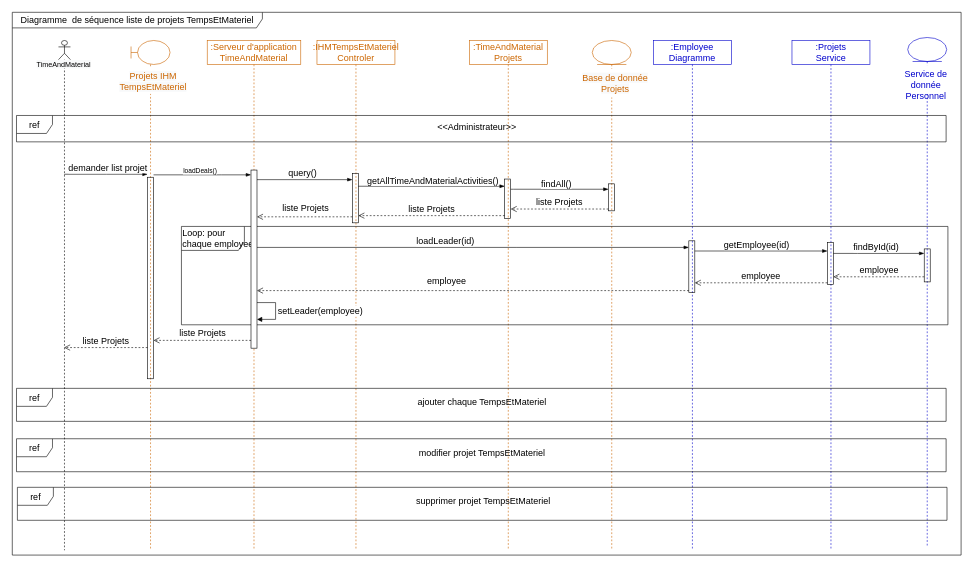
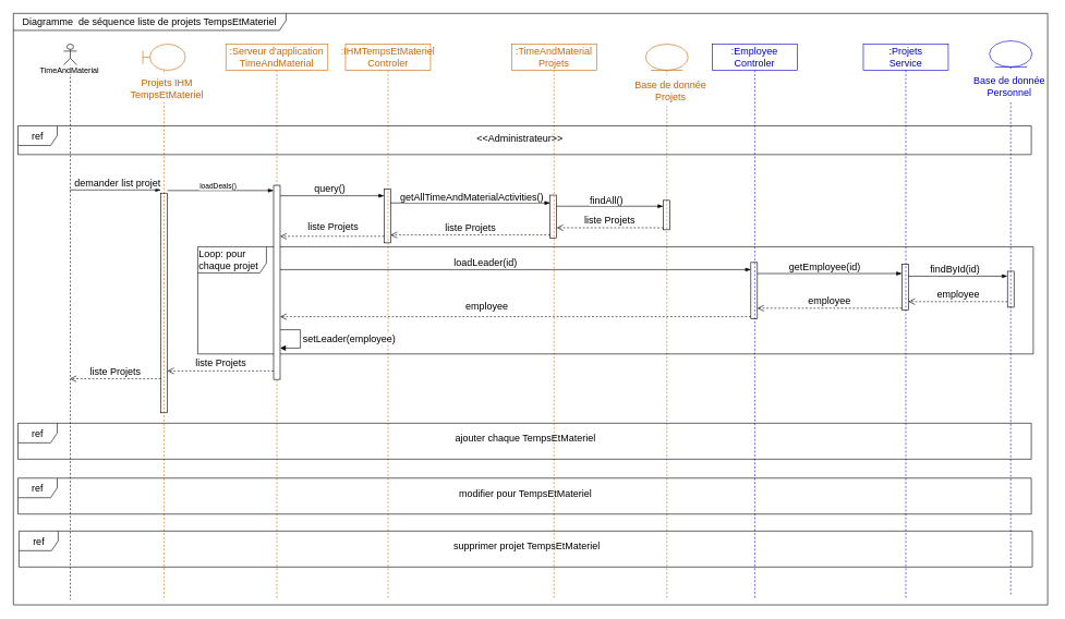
- <mxCell id="14" value=":Employee&lt;br&gt;Diagramme" style="shape=umlLifeline;perimeter=lifelinePerimeter;whiteSpace=wrap;html=1;container=1;collapsible=0;recursiveResize=0;outlineConnect=0;rounded=0;shadow=0;glass=0;sketch=0;fillColor=none;fontSize=15;strokeColor=#0000CC;fontColor=#0000CC;" parent="1" vertex="1"><mxGeometry x="1089" y="67" width="130" height="850" as="geometry" /></mxCell>
+ <mxCell id="14" value=":Employee&lt;br&gt;Controler" style="shape=umlLifeline;perimeter=lifelinePerimeter;whiteSpace=wrap;html=1;container=1;collapsible=0;recursiveResize=0;outlineConnect=0;rounded=0;shadow=0;glass=0;sketch=0;fillColor=none;fontSize=15;strokeColor=#0000CC;fontColor=#0000CC;" parent="1" vertex="1"><mxGeometry x="1089" y="67" width="130" height="850" as="geometry" /></mxCell>
- <mxCell id="17" value="Service de donnée&lt;br&gt;Personnel" style="text;whiteSpace=wrap;html=1;fontSize=15;align=center;fillColor=default;fontColor=#0000CC;" parent="16" vertex="1"><mxGeometry x="-33" y="46" width="127" height="48" as="geometry" /></mxCell>
+ <mxCell id="17" value="Base de donnée&lt;br&gt;Personnel" style="text;whiteSpace=wrap;html=1;fontSize=15;align=center;fillColor=default;fontColor=#0000CC;" parent="16" vertex="1"><mxGeometry x="-33" y="46" width="127" height="48" as="geometry" /></mxCell>
- <mxCell id="42" value="Loop: pour &lt;br&gt;chaque&amp;nbsp;&lt;span style=&quot;background-color: initial; text-align: center;&quot;&gt;employee&lt;/span&gt;" style="shape=umlFrame;whiteSpace=wrap;html=1;rounded=0;shadow=0;glass=0;sketch=0;fontSize=15;fillColor=none;width=105;height=40;align=left;" parent="1" vertex="1"><mxGeometry x="302" y="377" width="1278" height="164" as="geometry" /></mxCell>
+ <mxCell id="42" value="Loop: pour &lt;br&gt;chaque&amp;nbsp;&lt;span style=&quot;background-color: initial; text-align: center;&quot;&gt;projet&lt;/span&gt;" style="shape=umlFrame;whiteSpace=wrap;html=1;rounded=0;shadow=0;glass=0;sketch=0;fontSize=15;fillColor=none;width=105;height=40;align=left;" parent="1" vertex="1"><mxGeometry x="302" y="377" width="1278" height="164" as="geometry" /></mxCell>
- <mxCell id="55" value="modifier projet TempsEtMateriel" style="text;html=1;strokeColor=none;fillColor=none;align=center;verticalAlign=middle;whiteSpace=wrap;rounded=0;labelBackgroundColor=none;fontSize=15;fontColor=#000000;" vertex="1" parent="1"><mxGeometry x="662" y="739" width="283" height="30" as="geometry" /></mxCell>
+ <mxCell id="55" value="modifier pour TempsEtMateriel" style="text;html=1;strokeColor=none;fillColor=none;align=center;verticalAlign=middle;whiteSpace=wrap;rounded=0;labelBackgroundColor=none;fontSize=15;fontColor=#000000;" vertex="1" parent="1"><mxGeometry x="662" y="739" width="283" height="30" as="geometry" /></mxCell>
